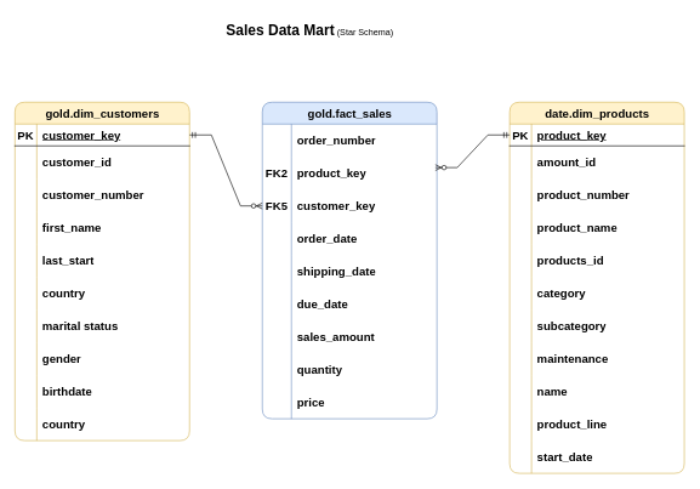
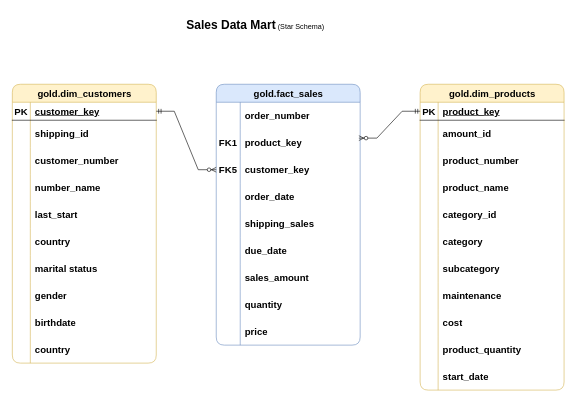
- <mxCell id="62" value="date.dim_products" style="shape=table;startSize=30;container=1;collapsible=1;childLayout=tableLayout;fixedRows=1;rowLines=0;fontStyle=1;align=center;resizeLast=1;html=1;rounded=1;fillColor=#fff2cc;strokeColor=#d6b656;fontSize=16;" parent="1" vertex="1"><mxGeometry x="700" y="140" width="240" height="510" as="geometry" /></mxCell>
+ <mxCell id="62" value="gold.dim_products" style="shape=table;startSize=30;container=1;collapsible=1;childLayout=tableLayout;fixedRows=1;rowLines=0;fontStyle=1;align=center;resizeLast=1;html=1;rounded=1;fillColor=#fff2cc;strokeColor=#d6b656;fontSize=16;" parent="1" vertex="1"><mxGeometry x="700" y="140" width="240" height="510" as="geometry" /></mxCell>
- <mxCell id="9" value="customer_id&lt;span style=&quot;white-space: pre;&quot;&gt;&#09;&lt;/span&gt;&lt;span style=&quot;white-space: pre;&quot;&gt;&#09;&lt;/span&gt;&lt;span style=&quot;white-space: pre;&quot;&gt;&#09;&lt;/span&gt;" style="shape=partialRectangle;connectable=0;fillColor=none;top=0;left=0;bottom=0;right=0;align=left;spacingLeft=6;overflow=hidden;whiteSpace=wrap;html=1;fontSize=16;fontStyle=1" parent="7" vertex="1"><mxGeometry x="30" width="210" height="45" as="geometry"><mxRectangle width="210" height="45" as="alternateBounds" /></mxGeometry></mxCell>
+ <mxCell id="9" value="shipping_id&lt;span style=&quot;white-space: pre;&quot;&gt;&#09;&lt;/span&gt;&lt;span style=&quot;white-space: pre;&quot;&gt;&#09;&lt;/span&gt;&lt;span style=&quot;white-space: pre;&quot;&gt;&#09;&lt;/span&gt;" style="shape=partialRectangle;connectable=0;fillColor=none;top=0;left=0;bottom=0;right=0;align=left;spacingLeft=6;overflow=hidden;whiteSpace=wrap;html=1;fontSize=16;fontStyle=1" parent="7" vertex="1"><mxGeometry x="30" width="210" height="45" as="geometry"><mxRectangle width="210" height="45" as="alternateBounds" /></mxGeometry></mxCell>
- <mxCell id="39" value="FK2" style="shape=partialRectangle;connectable=0;fillColor=none;top=0;left=0;bottom=0;right=0;editable=1;overflow=hidden;whiteSpace=wrap;html=1;fontSize=16;fontStyle=1" parent="38" vertex="1"><mxGeometry width="40.0" height="45" as="geometry"><mxRectangle width="40.0" height="45" as="alternateBounds" /></mxGeometry></mxCell>
+ <mxCell id="39" value="FK1" style="shape=partialRectangle;connectable=0;fillColor=none;top=0;left=0;bottom=0;right=0;editable=1;overflow=hidden;whiteSpace=wrap;html=1;fontSize=16;fontStyle=1" parent="38" vertex="1"><mxGeometry width="40.0" height="45" as="geometry"><mxRectangle width="40.0" height="45" as="alternateBounds" /></mxGeometry></mxCell>
- <mxCell id="15" value="first_name" style="shape=partialRectangle;connectable=0;fillColor=none;top=0;left=0;bottom=0;right=0;align=left;spacingLeft=6;overflow=hidden;whiteSpace=wrap;html=1;fontSize=16;fontStyle=1" parent="13" vertex="1"><mxGeometry x="30" width="210" height="45" as="geometry"><mxRectangle width="210" height="45" as="alternateBounds" /></mxGeometry></mxCell>
+ <mxCell id="15" value="number_name" style="shape=partialRectangle;connectable=0;fillColor=none;top=0;left=0;bottom=0;right=0;align=left;spacingLeft=6;overflow=hidden;whiteSpace=wrap;html=1;fontSize=16;fontStyle=1" parent="13" vertex="1"><mxGeometry x="30" width="210" height="45" as="geometry"><mxRectangle width="210" height="45" as="alternateBounds" /></mxGeometry></mxCell>
- <mxCell id="77" value="products_id" style="shape=partialRectangle;connectable=0;fillColor=none;top=0;left=0;bottom=0;right=0;align=left;spacingLeft=6;overflow=hidden;whiteSpace=wrap;html=1;fontSize=16;fontStyle=1" parent="75" vertex="1"><mxGeometry x="30" width="210" height="45" as="geometry"><mxRectangle width="210" height="45" as="alternateBounds" /></mxGeometry></mxCell>
+ <mxCell id="77" value="category_id" style="shape=partialRectangle;connectable=0;fillColor=none;top=0;left=0;bottom=0;right=0;align=left;spacingLeft=6;overflow=hidden;whiteSpace=wrap;html=1;fontSize=16;fontStyle=1" parent="75" vertex="1"><mxGeometry x="30" width="210" height="45" as="geometry"><mxRectangle width="210" height="45" as="alternateBounds" /></mxGeometry></mxCell>
- <mxCell id="49" value="shipping_date" style="shape=partialRectangle;connectable=0;fillColor=none;top=0;left=0;bottom=0;right=0;align=left;spacingLeft=6;overflow=hidden;whiteSpace=wrap;html=1;fontSize=16;fontStyle=1" parent="47" vertex="1"><mxGeometry x="40.0" width="200.0" height="45" as="geometry"><mxRectangle width="200.0" height="45" as="alternateBounds" /></mxGeometry></mxCell>
+ <mxCell id="49" value="shipping_sales" style="shape=partialRectangle;connectable=0;fillColor=none;top=0;left=0;bottom=0;right=0;align=left;spacingLeft=6;overflow=hidden;whiteSpace=wrap;html=1;fontSize=16;fontStyle=1" parent="47" vertex="1"><mxGeometry x="40.0" width="200.0" height="45" as="geometry"><mxRectangle width="200.0" height="45" as="alternateBounds" /></mxGeometry></mxCell>
- <mxCell id="89" value="name" style="shape=partialRectangle;connectable=0;fillColor=none;top=0;left=0;bottom=0;right=0;align=left;spacingLeft=6;overflow=hidden;whiteSpace=wrap;html=1;fontSize=16;fontStyle=1" parent="87" vertex="1"><mxGeometry x="30" width="210" height="45" as="geometry"><mxRectangle width="210" height="45" as="alternateBounds" /></mxGeometry></mxCell>
+ <mxCell id="89" value="cost" style="shape=partialRectangle;connectable=0;fillColor=none;top=0;left=0;bottom=0;right=0;align=left;spacingLeft=6;overflow=hidden;whiteSpace=wrap;html=1;fontSize=16;fontStyle=1" parent="87" vertex="1"><mxGeometry x="30" width="210" height="45" as="geometry"><mxRectangle width="210" height="45" as="alternateBounds" /></mxGeometry></mxCell>
- <mxCell id="92" value="product_line" style="shape=partialRectangle;connectable=0;fillColor=none;top=0;left=0;bottom=0;right=0;align=left;spacingLeft=6;overflow=hidden;whiteSpace=wrap;html=1;fontSize=16;fontStyle=1" parent="90" vertex="1"><mxGeometry x="30" width="210" height="45" as="geometry"><mxRectangle width="210" height="45" as="alternateBounds" /></mxGeometry></mxCell>
+ <mxCell id="92" value="product_quantity" style="shape=partialRectangle;connectable=0;fillColor=none;top=0;left=0;bottom=0;right=0;align=left;spacingLeft=6;overflow=hidden;whiteSpace=wrap;html=1;fontSize=16;fontStyle=1" parent="90" vertex="1"><mxGeometry x="30" width="210" height="45" as="geometry"><mxRectangle width="210" height="45" as="alternateBounds" /></mxGeometry></mxCell>
